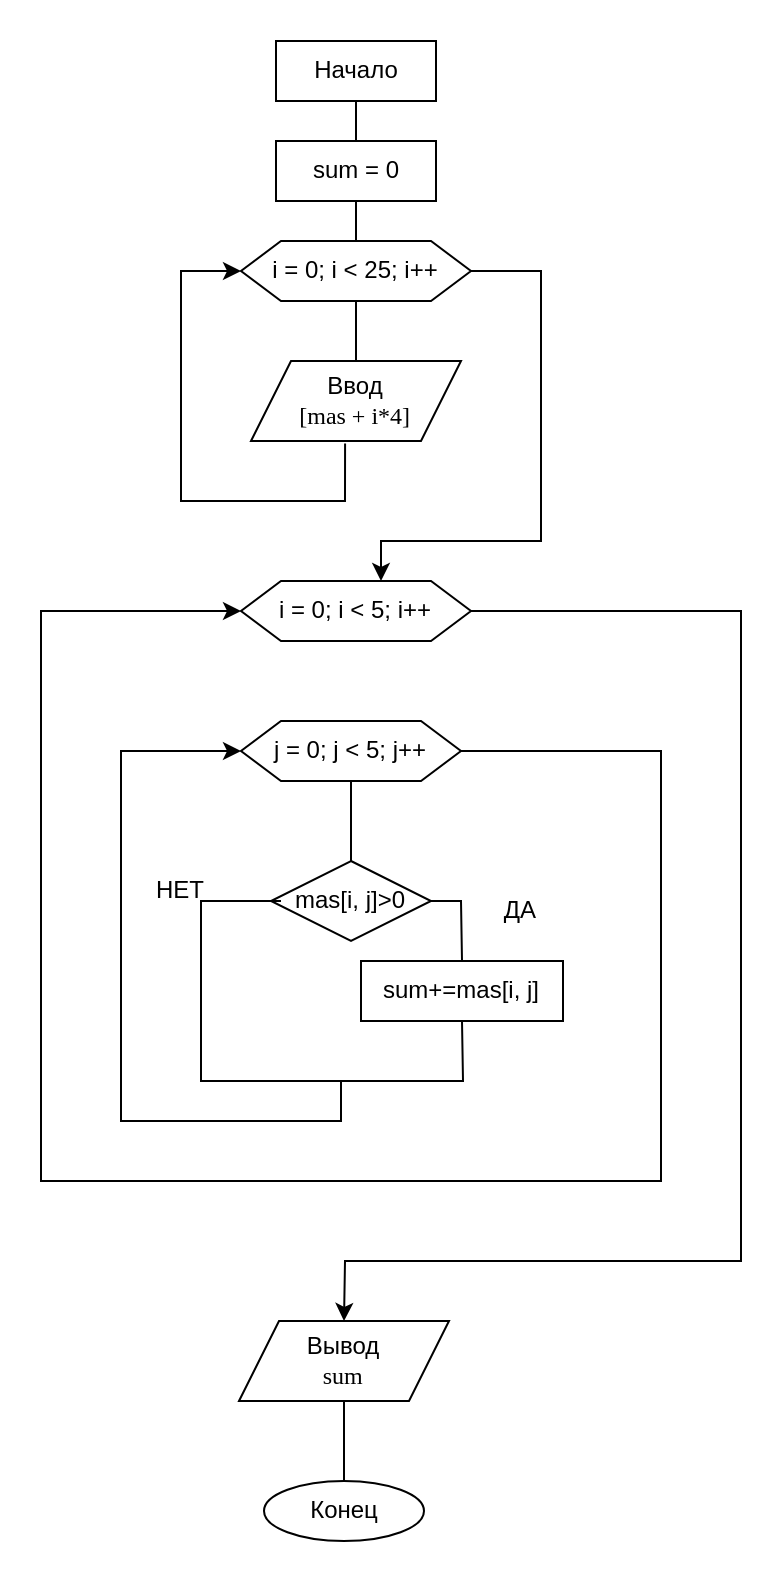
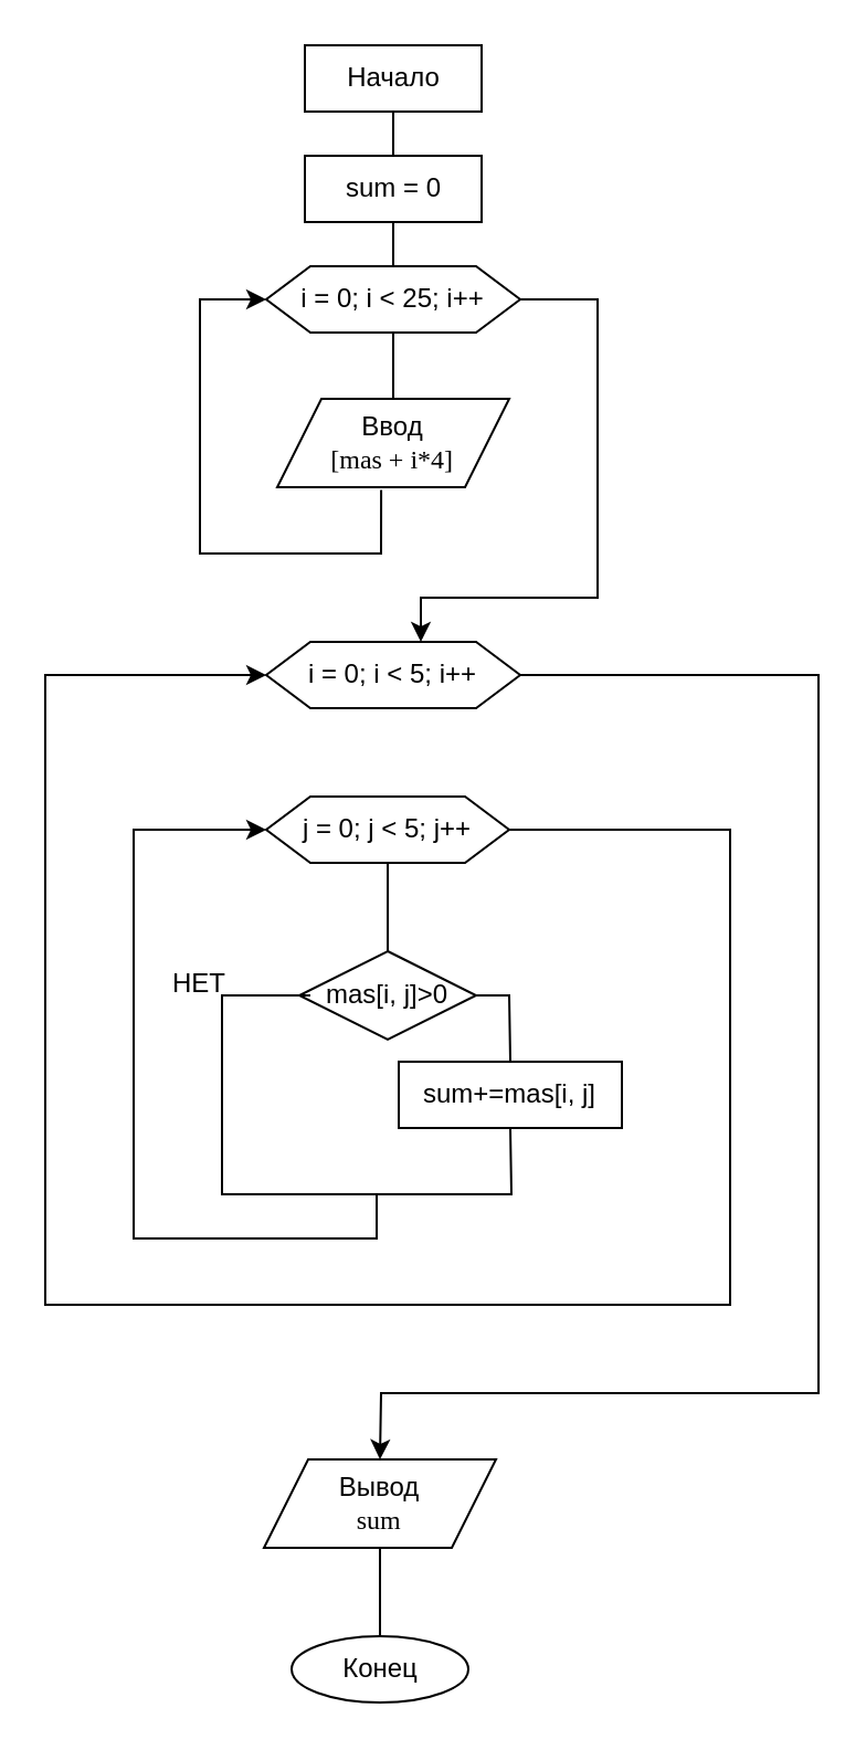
- <mxCell id="11" value="ДА" style="text;html=1;align=center;verticalAlign=middle;whiteSpace=wrap;rounded=0;" vertex="1" parent="1"><mxGeometry x="230" y="440" width="60" height="30" as="geometry" /></mxCell>
